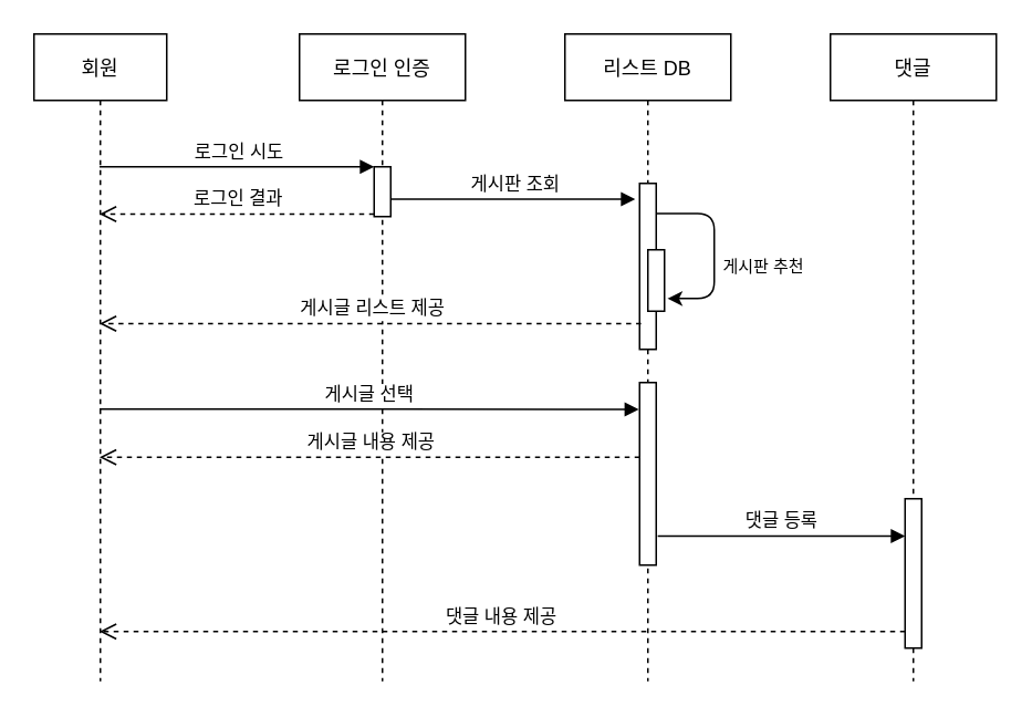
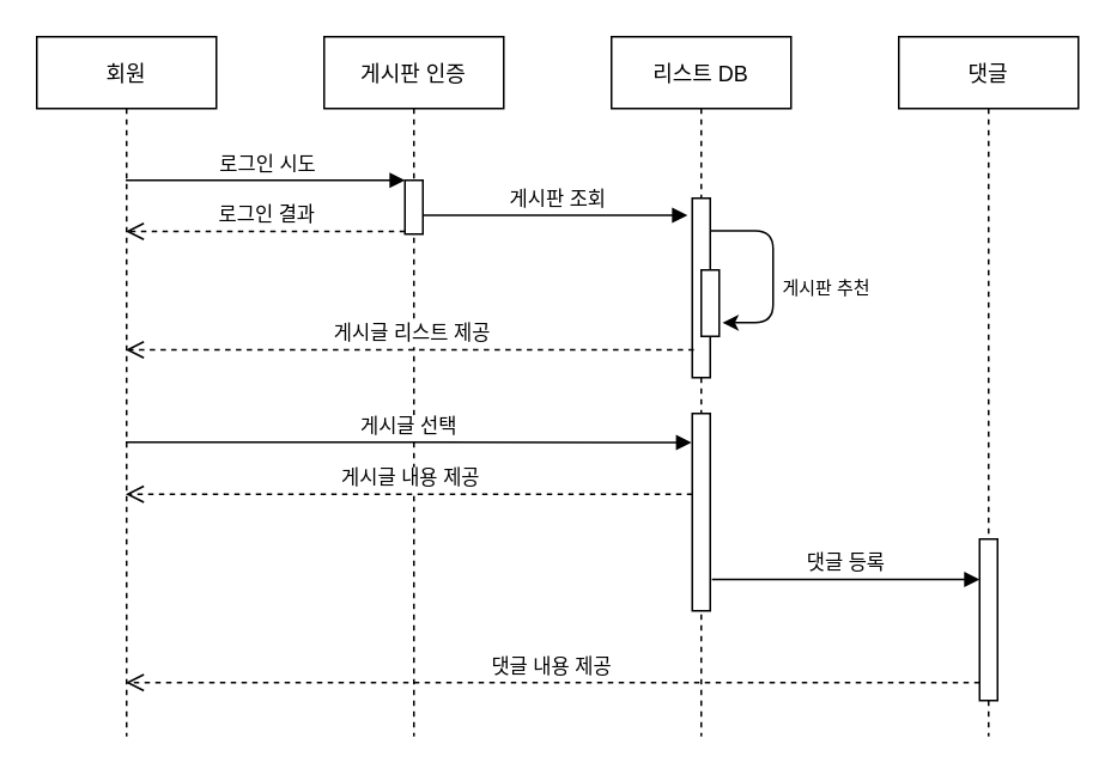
- <mxCell id="5" value="로그인 인증" style="shape=umlLifeline;perimeter=lifelinePerimeter;container=1;collapsible=0;recursiveResize=0;rounded=0;shadow=0;strokeWidth=1;" parent="1" vertex="1"><mxGeometry x="180" y="20" width="100" height="390" as="geometry" /></mxCell>
+ <mxCell id="5" value="게시판 인증" style="shape=umlLifeline;perimeter=lifelinePerimeter;container=1;collapsible=0;recursiveResize=0;rounded=0;shadow=0;strokeWidth=1;" parent="1" vertex="1"><mxGeometry x="180" y="20" width="100" height="390" as="geometry" /></mxCell>
- <mxCell id="4" value="회원" style="shape=umlLifeline;perimeter=lifelinePerimeter;container=1;collapsible=0;recursiveResize=0;rounded=0;shadow=0;strokeWidth=1;" parent="1" vertex="1"><mxGeometry x="20" y="20" width="80" height="390" as="geometry" /></mxCell>
+ <mxCell id="4" value="회원" style="shape=umlLifeline;perimeter=lifelinePerimeter;container=1;collapsible=0;recursiveResize=0;rounded=0;shadow=0;strokeWidth=1;" parent="1" vertex="1"><mxGeometry x="20" y="20" width="100" height="390" as="geometry" /></mxCell>
